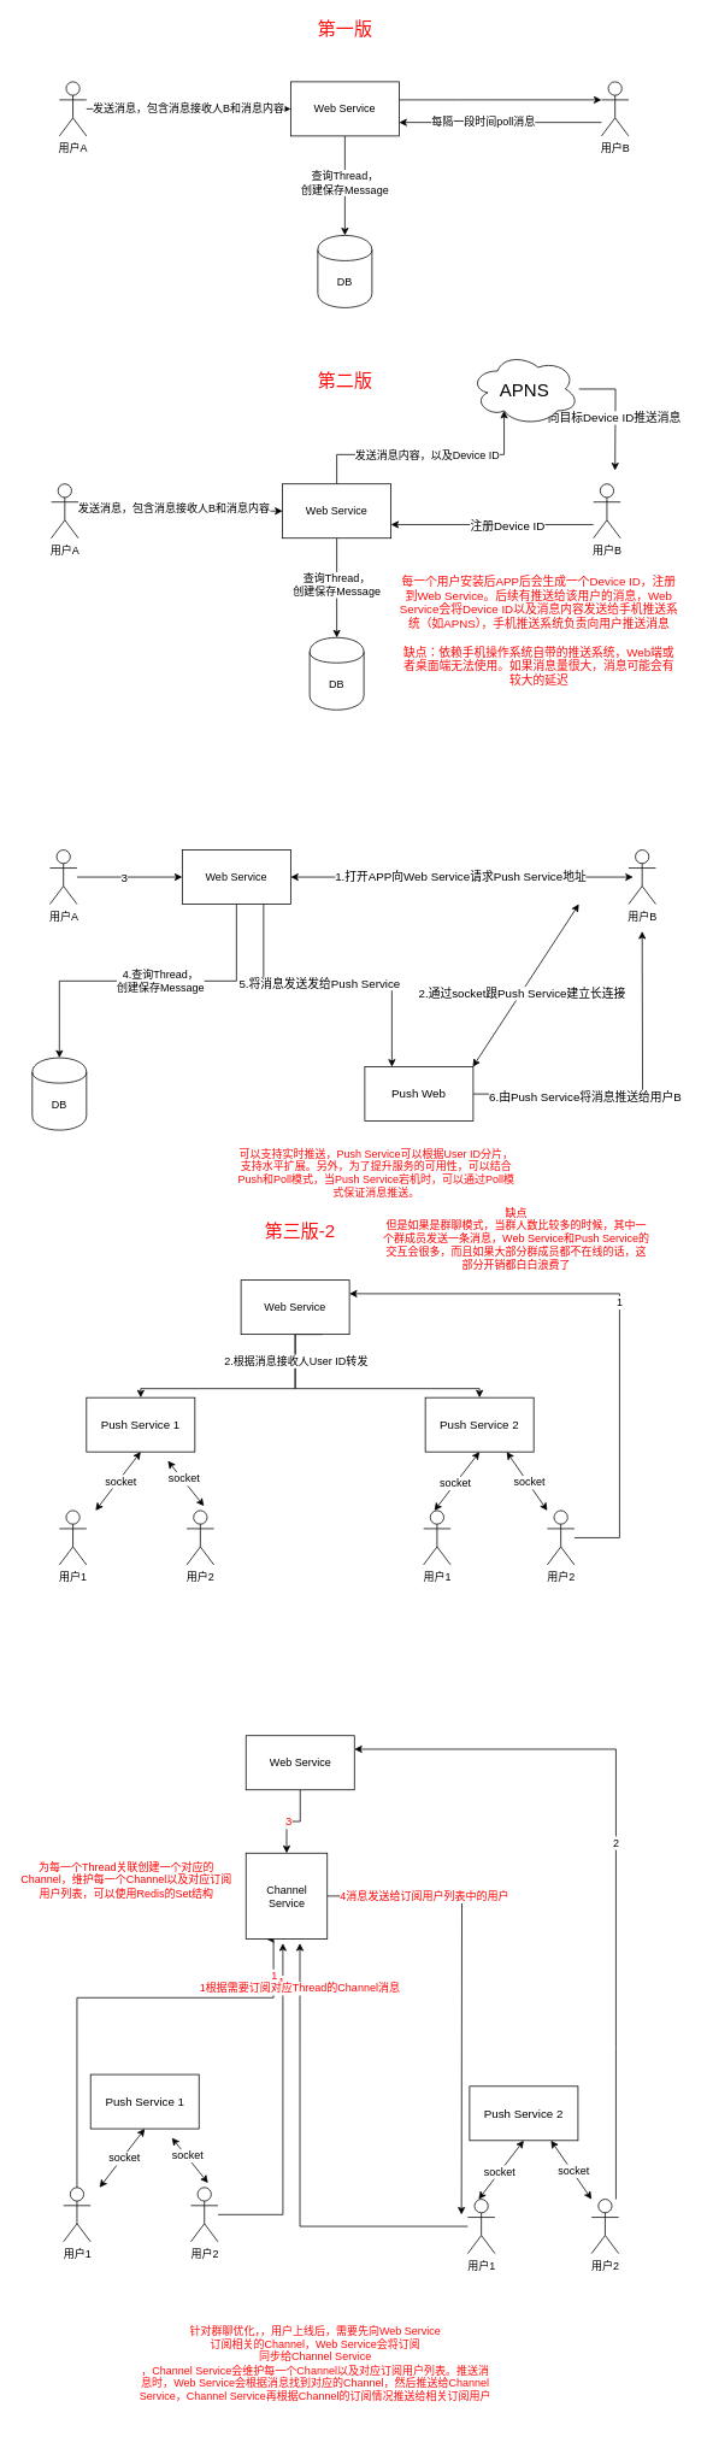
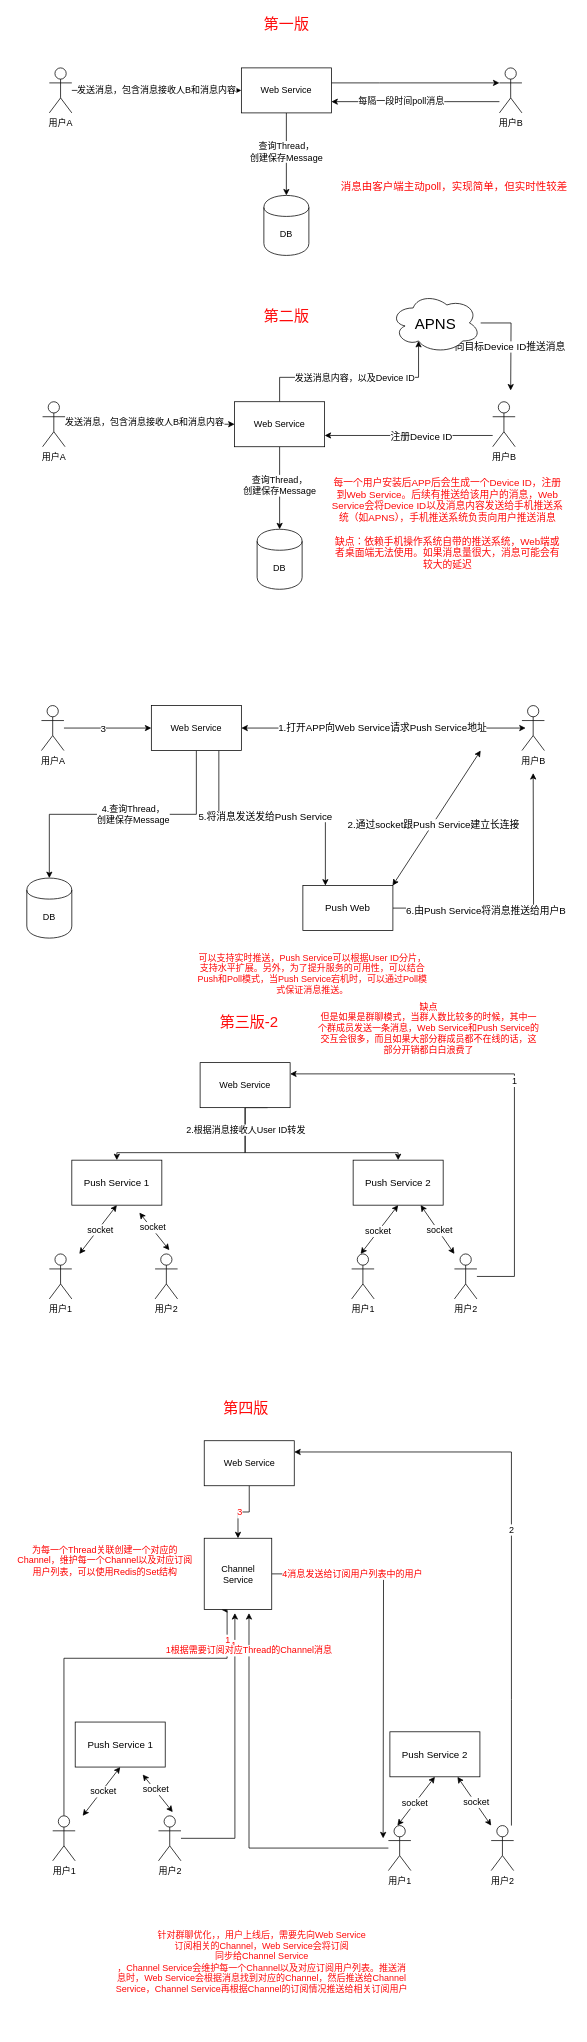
+ <mxCell id="13" value="&lt;font style=&quot;font-size: 14px&quot;&gt;消息由客户端主动poll，实现简单，但实时性较差&lt;/font&gt;" style="text;html=1;strokeColor=none;fillColor=none;align=center;verticalAlign=middle;whiteSpace=wrap;rounded=0;fontSize=20;fontColor=#FF0A0A;" parent="1" vertex="1"><mxGeometry x="450" y="220" width="310" height="50" as="geometry" /></mxCell>
+ <mxCell id="72" value="第四版" style="text;html=1;strokeColor=none;fillColor=none;align=center;verticalAlign=middle;whiteSpace=wrap;rounded=0;fontSize=20;fontColor=#FF0A0A;" parent="1" vertex="1"><mxGeometry x="282.5" y="1865" width="89" height="20" as="geometry" /></mxCell>
